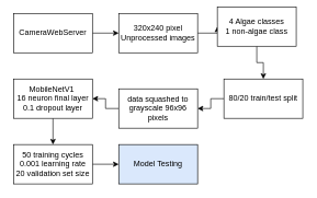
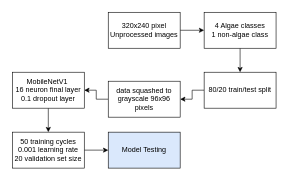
- <mxCell id="7" value="4 Algae classes&lt;br&gt;1 non-algae class" style="rounded=0;whiteSpace=wrap;html=1;" vertex="1" parent="1"><mxGeometry x="330" y="10" width="120" height="60" as="geometry" /></mxCell>
+ <mxCell id="7" value="4 Algae classes&lt;br&gt;1 non-algae class" style="rounded=0;whiteSpace=wrap;html=1;" vertex="1" parent="1"><mxGeometry x="340" y="20" width="120" height="60" as="geometry" /></mxCell>
- <mxCell id="3" value="CameraWebServer" style="rounded=0;whiteSpace=wrap;html=1;" vertex="1" parent="1"><mxGeometry x="20" y="20" width="120" height="60" as="geometry" /></mxCell>
- <mxCell id="2" style="edgeStyle=orthogonalEdgeStyle;rounded=0;orthogonalLoop=1;jettySize=auto;html=1;exitX=1;exitY=0.5;exitDx=0;exitDy=0;entryX=0;entryY=0.5;entryDx=0;entryDy=0;" edge="1" parent="1" source="3" target="5"><mxGeometry relative="1" as="geometry" /></mxCell>
